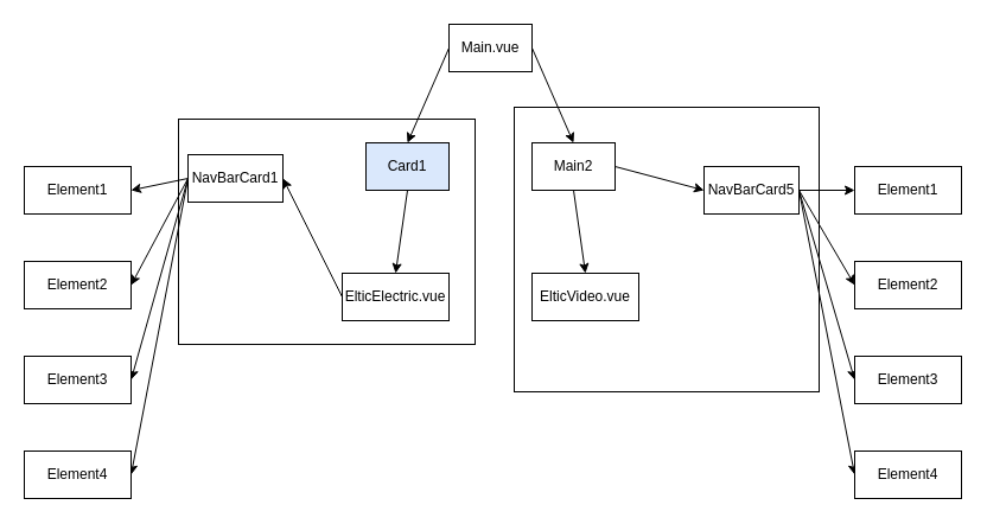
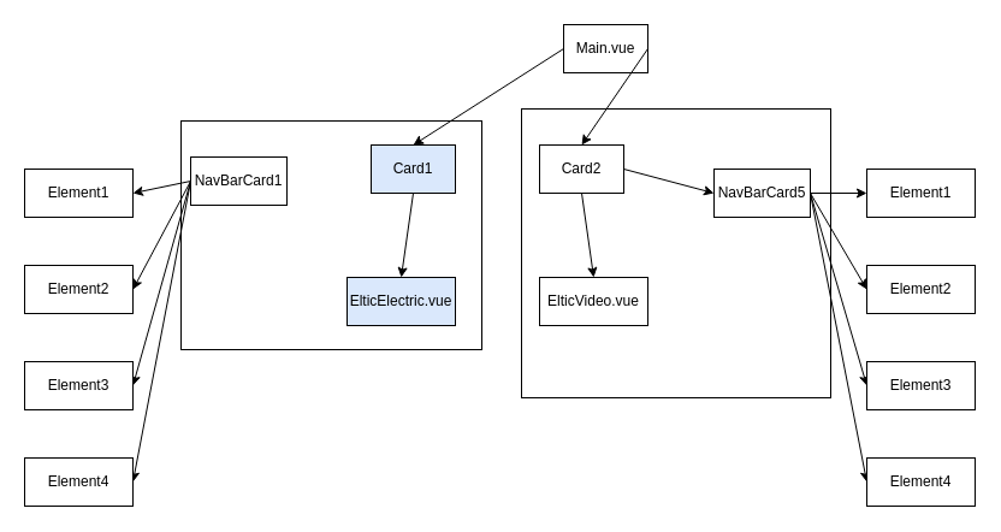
- <mxCell id="9" value="Main.vue" style="rounded=0;whiteSpace=wrap;html=1;" parent="1" vertex="1"><mxGeometry x="378" y="20" width="70" height="40" as="geometry" /></mxCell>
+ <mxCell id="9" value="Main.vue" style="rounded=0;whiteSpace=wrap;html=1;" parent="1" vertex="1"><mxGeometry x="468" y="20" width="70" height="40" as="geometry" /></mxCell>
- <mxCell id="8" value="Main2" style="rounded=0;whiteSpace=wrap;html=1;" parent="1" vertex="1"><mxGeometry x="448" y="120" width="70" height="40" as="geometry" /></mxCell>
+ <mxCell id="8" value="Card2" style="rounded=0;whiteSpace=wrap;html=1;" parent="1" vertex="1"><mxGeometry x="448" y="120" width="70" height="40" as="geometry" /></mxCell>
- <mxCell id="17" style="edgeStyle=none;html=1;exitX=0;exitY=0.5;exitDx=0;exitDy=0;entryX=1;entryY=0.5;entryDx=0;entryDy=0;" edge="1" parent="1" source="18" target="16"><mxGeometry relative="1" as="geometry" /></mxCell>
- <mxCell id="18" value="ElticElectric.vue" style="rounded=0;whiteSpace=wrap;html=1;" parent="1" vertex="1"><mxGeometry x="288" y="230" width="90" height="40" as="geometry" /></mxCell>
+ <mxCell id="18" value="ElticElectric.vue" style="rounded=0;whiteSpace=wrap;html=1;fillColor=#dae8fc;" parent="1" vertex="1"><mxGeometry x="288" y="230" width="90" height="40" as="geometry" /></mxCell>
